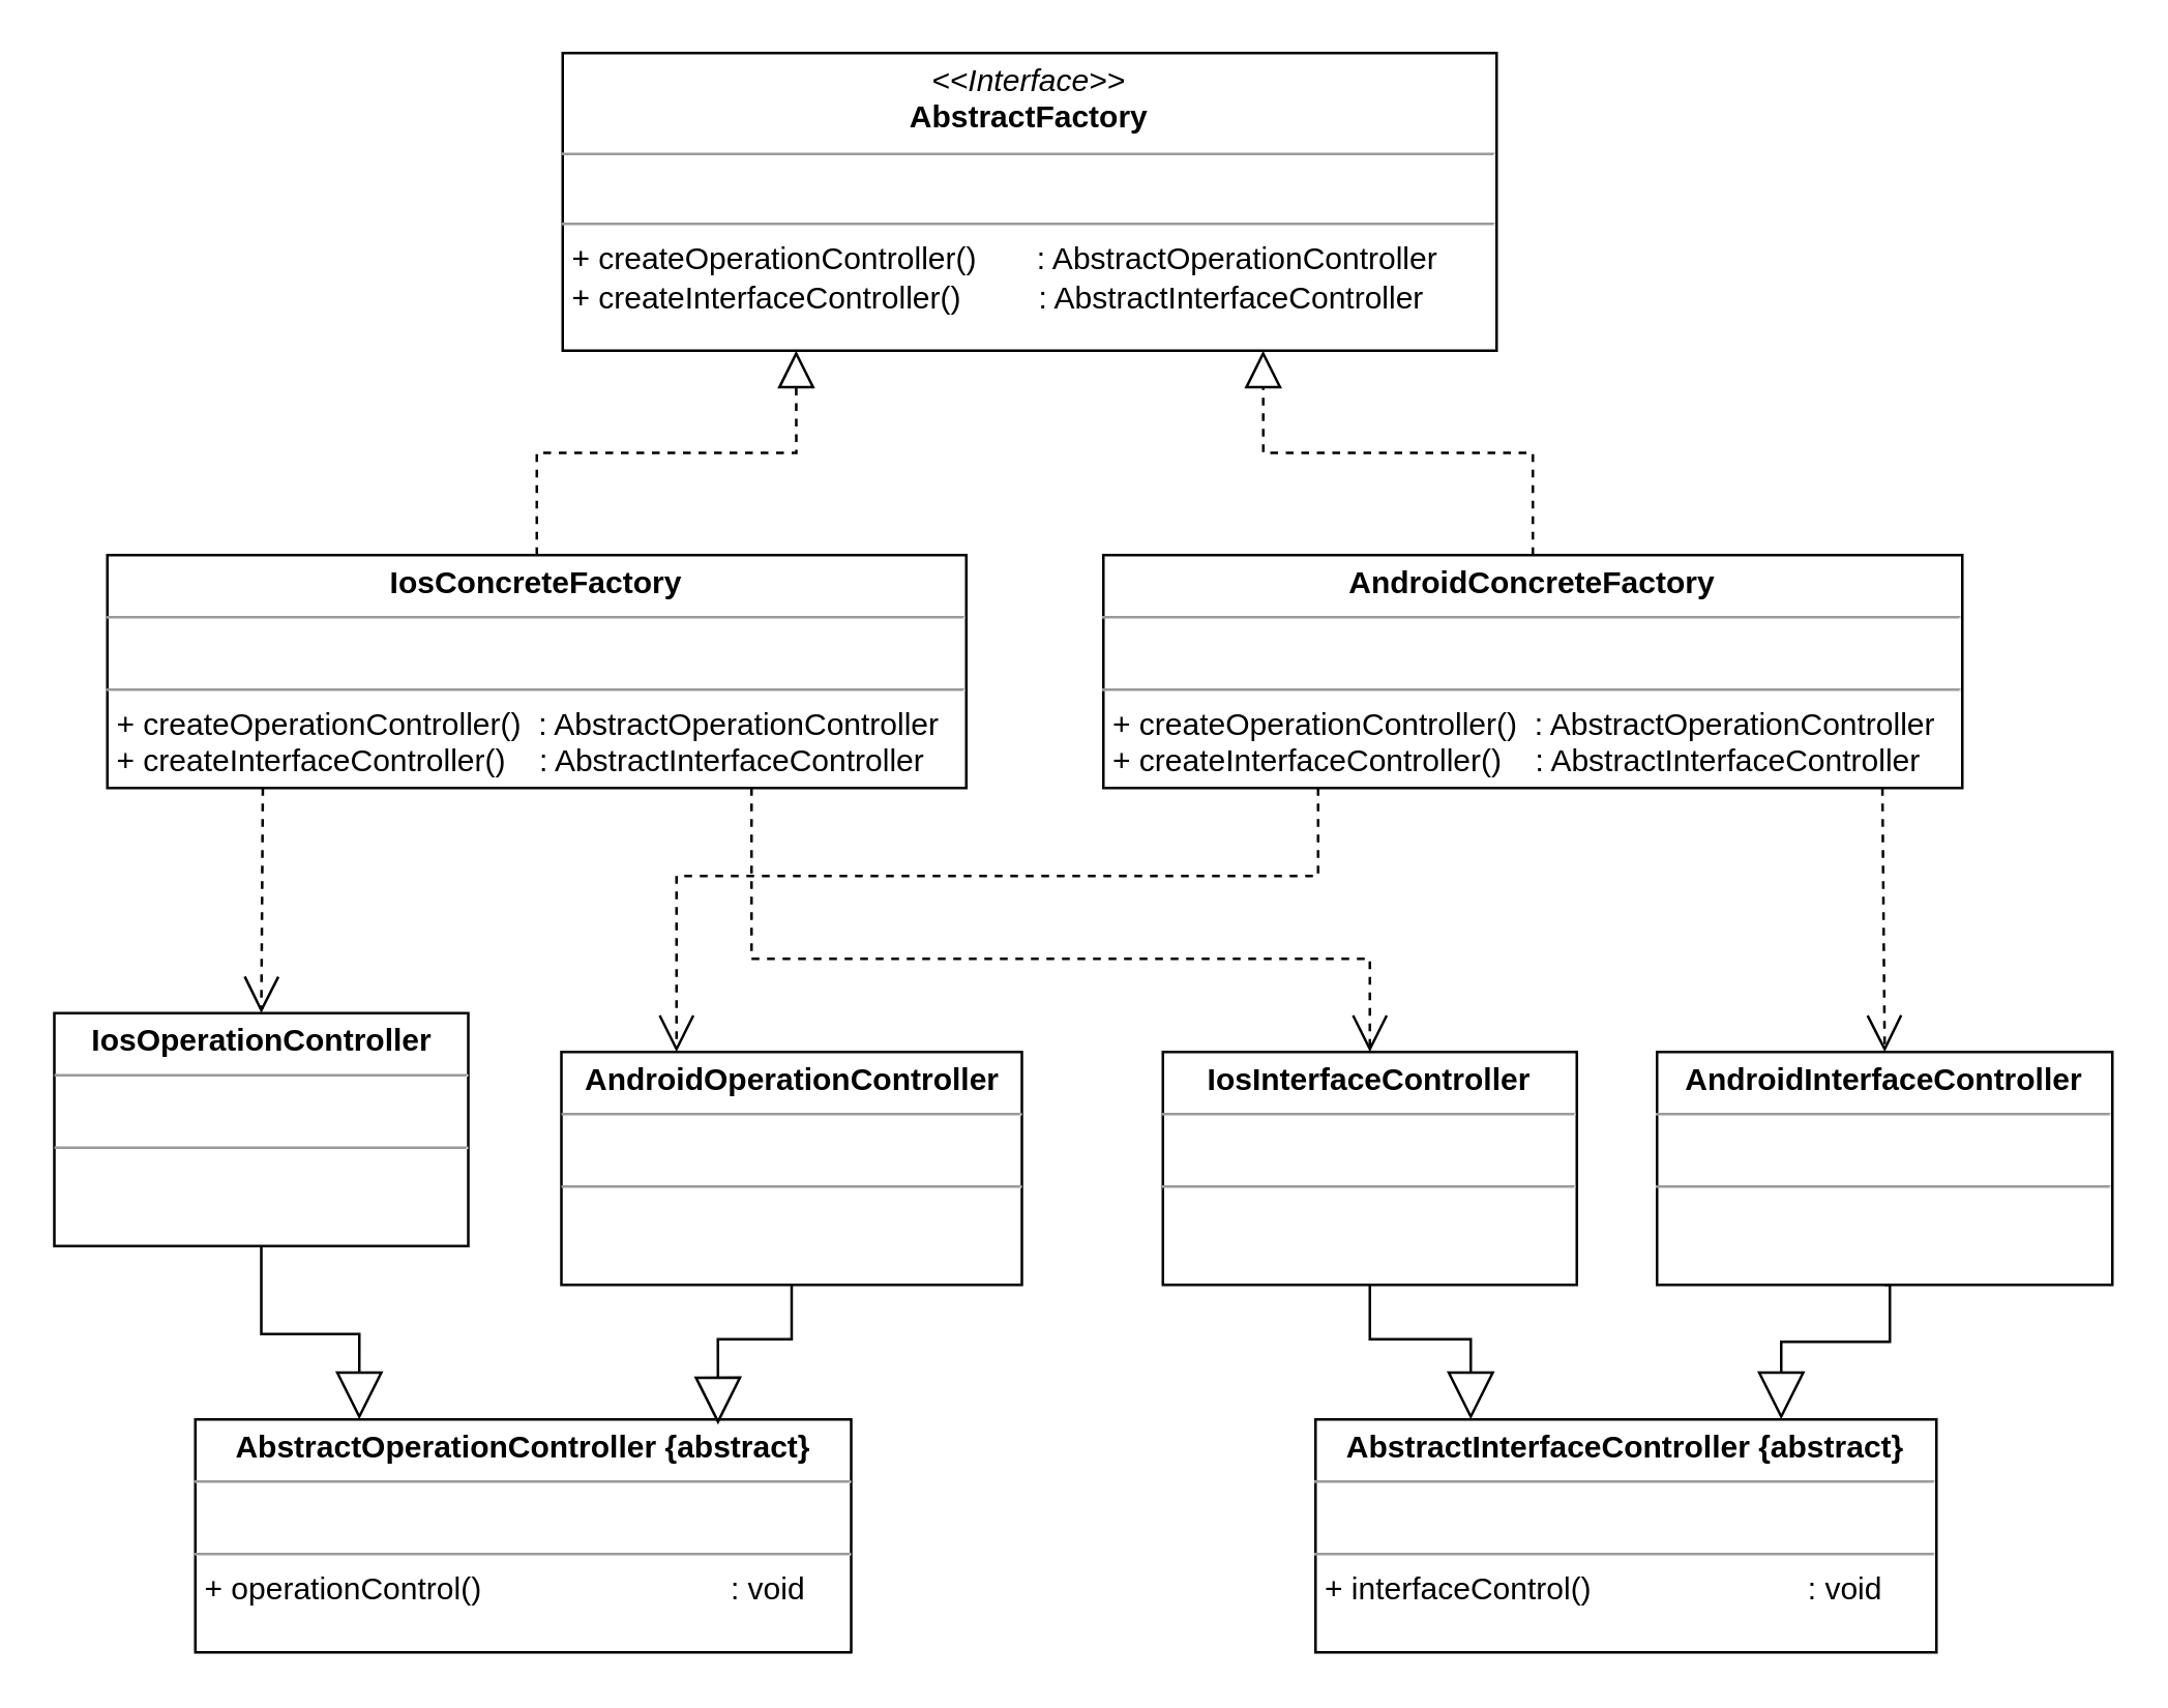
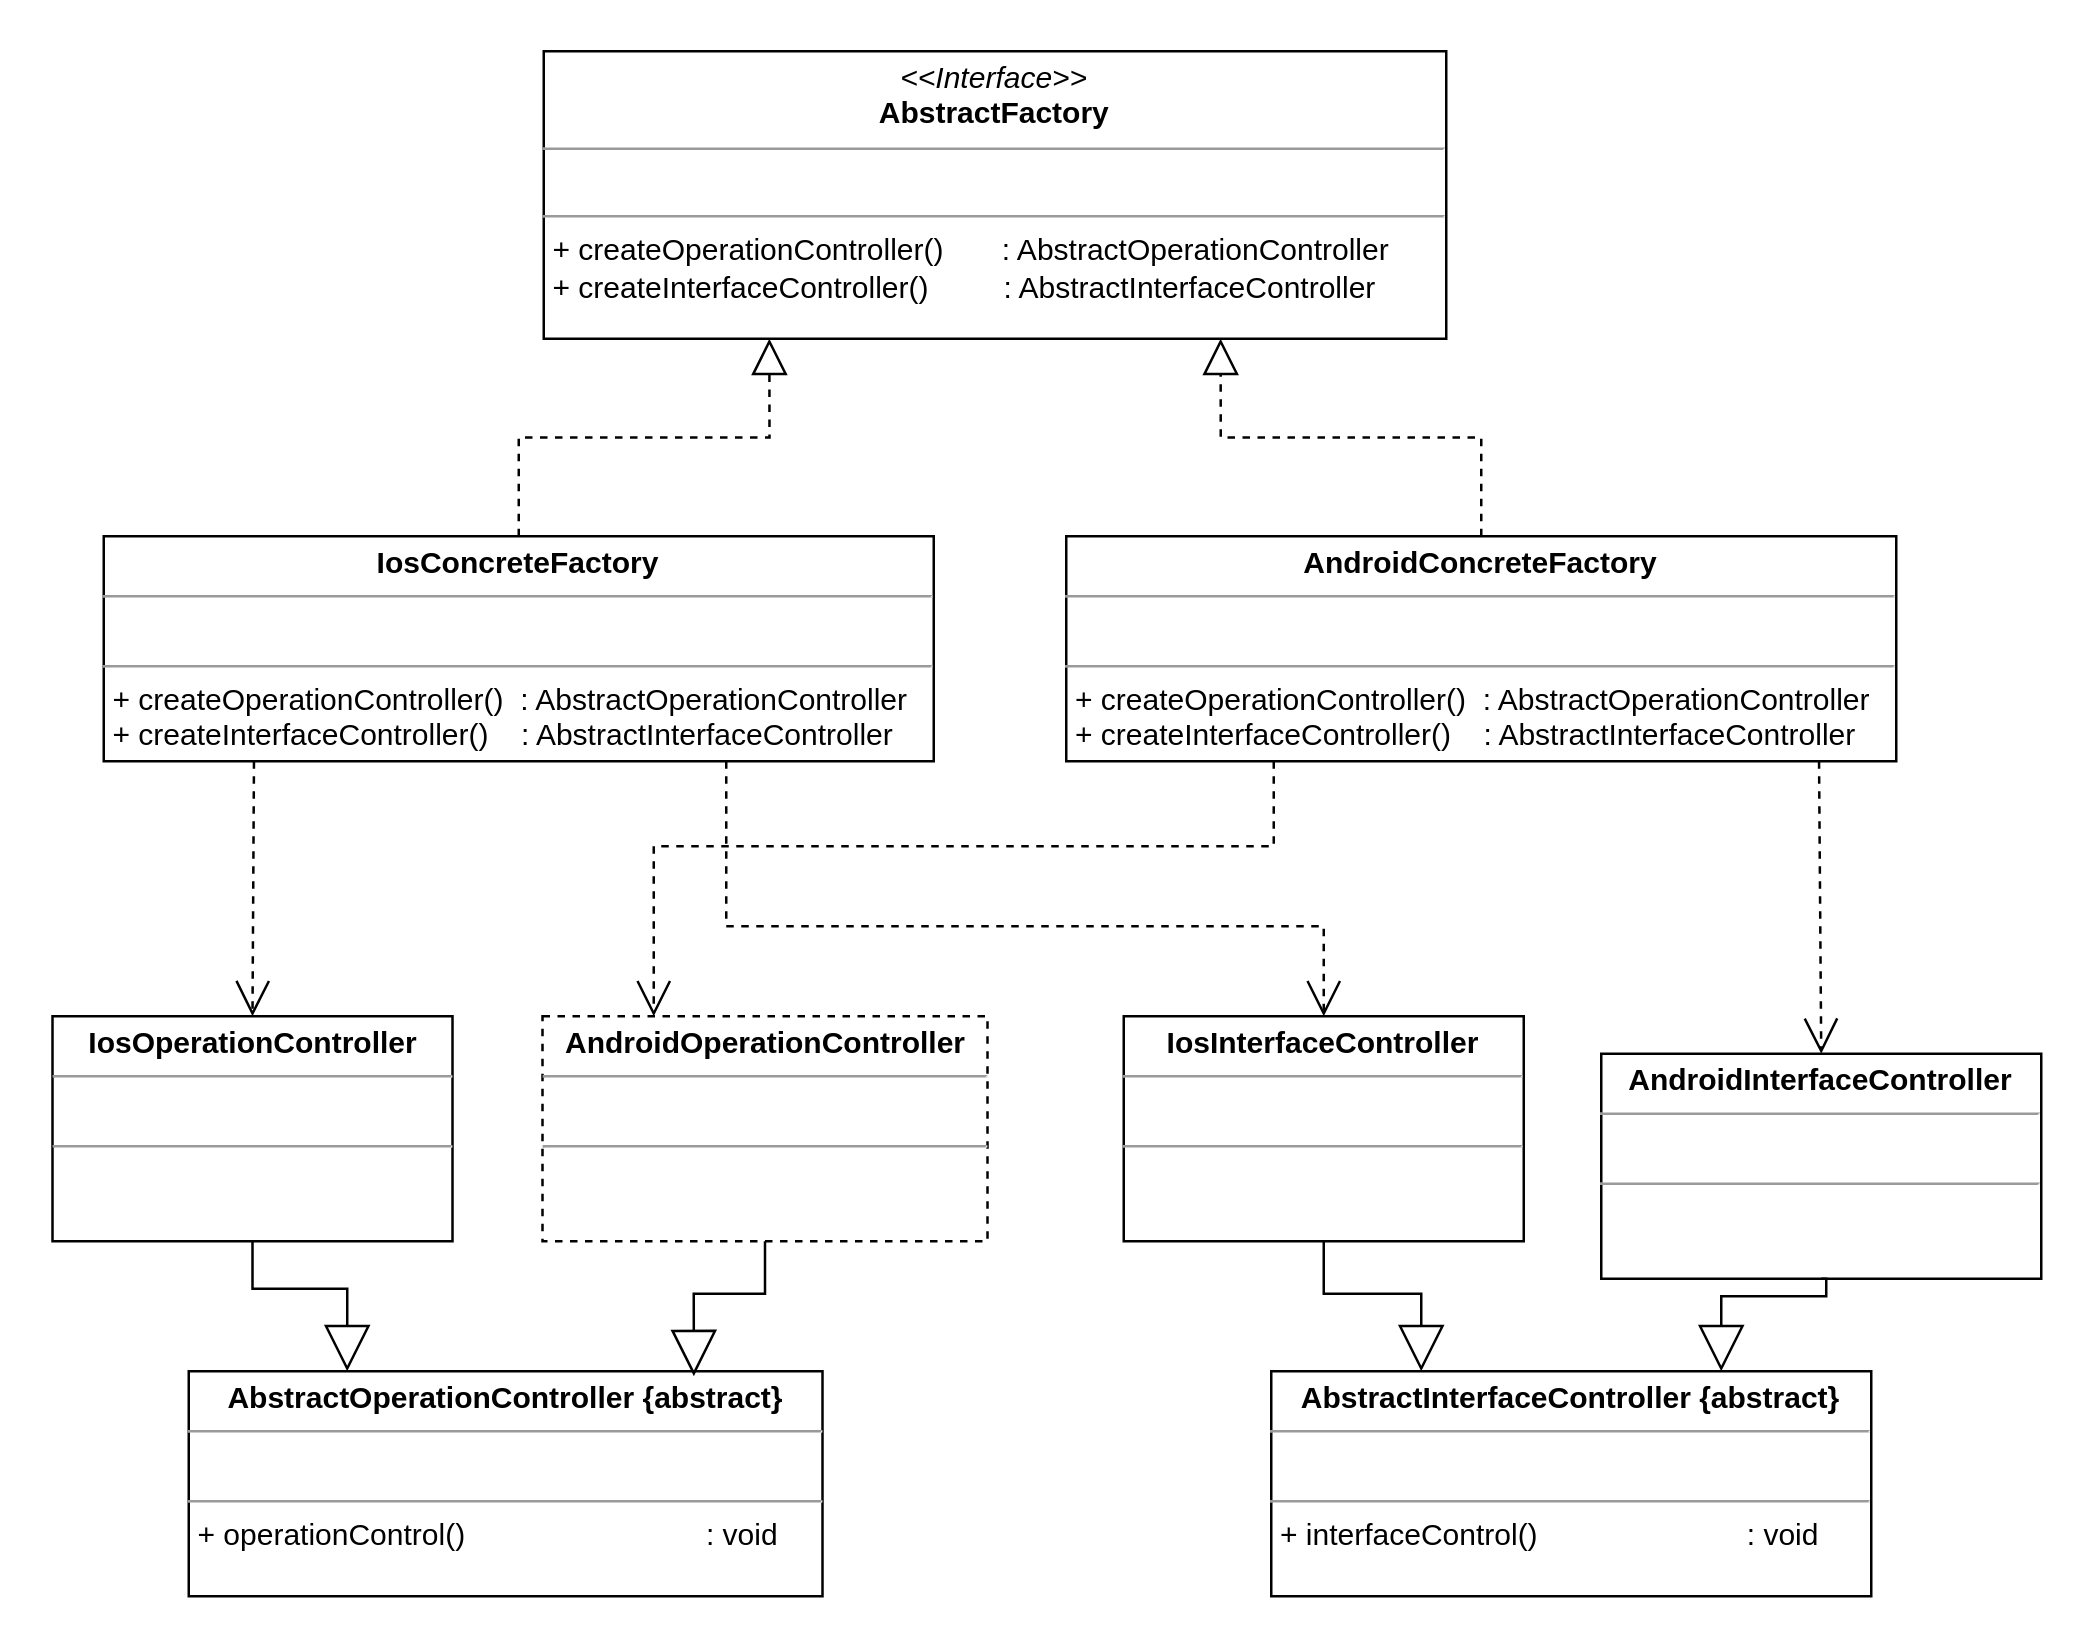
- <mxCell id="9" value="&lt;p style=&quot;margin:0px;margin-top:4px;text-align:center;&quot;&gt;&lt;b&gt;IosOperationController&lt;/b&gt;&lt;/p&gt;&lt;hr size=&quot;1&quot;&gt;&lt;p style=&quot;margin:0px;margin-left:4px;&quot;&gt;&lt;br&gt;&lt;/p&gt;&lt;hr size=&quot;1&quot;&gt;&lt;p style=&quot;margin:0px;margin-left:4px;&quot;&gt;&lt;br&gt;&lt;/p&gt;" style="verticalAlign=top;align=left;overflow=fill;fontSize=12;fontFamily=Helvetica;html=1;" vertex="1" parent="1"><mxGeometry x="20.5" y="391" width="160" height="90" as="geometry" /></mxCell>
+ <mxCell id="9" value="&lt;p style=&quot;margin:0px;margin-top:4px;text-align:center;&quot;&gt;&lt;b&gt;IosOperationController&lt;/b&gt;&lt;/p&gt;&lt;hr size=&quot;1&quot;&gt;&lt;p style=&quot;margin:0px;margin-left:4px;&quot;&gt;&lt;br&gt;&lt;/p&gt;&lt;hr size=&quot;1&quot;&gt;&lt;p style=&quot;margin:0px;margin-left:4px;&quot;&gt;&lt;br&gt;&lt;/p&gt;" style="verticalAlign=top;align=left;overflow=fill;fontSize=12;fontFamily=Helvetica;html=1;" vertex="1" parent="1"><mxGeometry x="20.5" y="406" width="160" height="90" as="geometry" /></mxCell>
- <mxCell id="10" value="&lt;p style=&quot;margin:0px;margin-top:4px;text-align:center;&quot;&gt;&lt;b&gt;AndroidOperationController&lt;/b&gt;&lt;/p&gt;&lt;hr size=&quot;1&quot;&gt;&lt;p style=&quot;margin:0px;margin-left:4px;&quot;&gt;&lt;br&gt;&lt;/p&gt;&lt;hr size=&quot;1&quot;&gt;&lt;p style=&quot;margin:0px;margin-left:4px;&quot;&gt;&lt;br&gt;&lt;/p&gt;" style="verticalAlign=top;align=left;overflow=fill;fontSize=12;fontFamily=Helvetica;html=1;" vertex="1" parent="1"><mxGeometry x="216.5" y="406" width="178" height="90" as="geometry" /></mxCell>
+ <mxCell id="10" value="&lt;p style=&quot;margin:0px;margin-top:4px;text-align:center;&quot;&gt;&lt;b&gt;AndroidOperationController&lt;/b&gt;&lt;/p&gt;&lt;hr size=&quot;1&quot;&gt;&lt;p style=&quot;margin:0px;margin-left:4px;&quot;&gt;&lt;br&gt;&lt;/p&gt;&lt;hr size=&quot;1&quot;&gt;&lt;p style=&quot;margin:0px;margin-left:4px;&quot;&gt;&lt;br&gt;&lt;/p&gt;" style="verticalAlign=top;align=left;overflow=fill;fontSize=12;fontFamily=Helvetica;html=1;dashed=1;" vertex="1" parent="1"><mxGeometry x="216.5" y="406" width="178" height="90" as="geometry" /></mxCell>
- <mxCell id="14" value="&lt;p style=&quot;margin:0px;margin-top:4px;text-align:center;&quot;&gt;&lt;b&gt;AndroidInterfaceController&lt;/b&gt;&lt;/p&gt;&lt;hr size=&quot;1&quot;&gt;&lt;p style=&quot;margin:0px;margin-left:4px;&quot;&gt;&lt;br&gt;&lt;/p&gt;&lt;hr size=&quot;1&quot;&gt;&lt;p style=&quot;margin:0px;margin-left:4px;&quot;&gt;&amp;nbsp;&lt;/p&gt;" style="verticalAlign=top;align=left;overflow=fill;fontSize=12;fontFamily=Helvetica;html=1;" vertex="1" parent="1"><mxGeometry x="640" y="406" width="176" height="90" as="geometry" /></mxCell>
+ <mxCell id="14" value="&lt;p style=&quot;margin:0px;margin-top:4px;text-align:center;&quot;&gt;&lt;b&gt;AndroidInterfaceController&lt;/b&gt;&lt;/p&gt;&lt;hr size=&quot;1&quot;&gt;&lt;p style=&quot;margin:0px;margin-left:4px;&quot;&gt;&lt;br&gt;&lt;/p&gt;&lt;hr size=&quot;1&quot;&gt;&lt;p style=&quot;margin:0px;margin-left:4px;&quot;&gt;&amp;nbsp;&lt;/p&gt;" style="verticalAlign=top;align=left;overflow=fill;fontSize=12;fontFamily=Helvetica;html=1;" vertex="1" parent="1"><mxGeometry x="640" y="421" width="176" height="90" as="geometry" /></mxCell>
